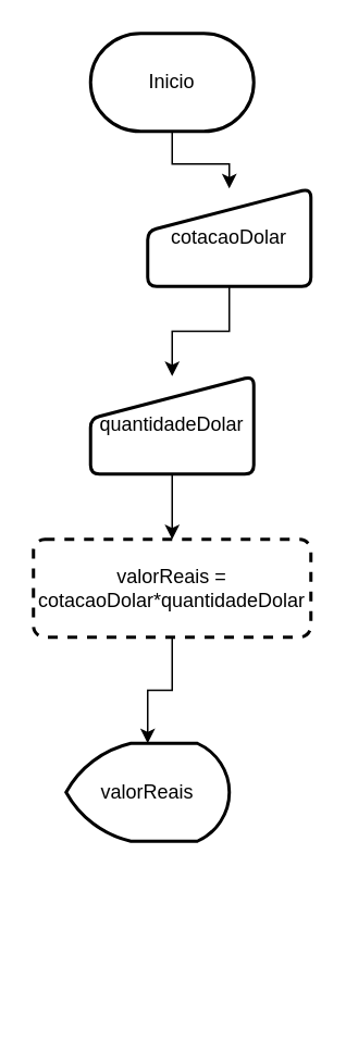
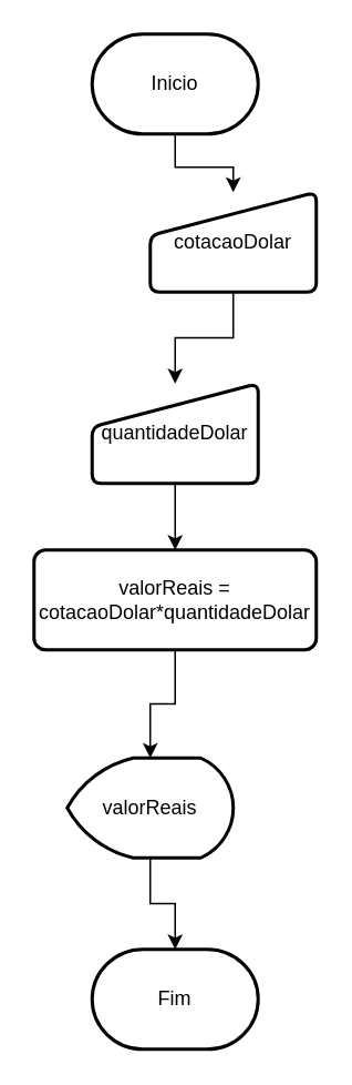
- <mxCell id="9" value="valorReais = cotacaoDolar*quantidadeDolar" style="rounded=1;whiteSpace=wrap;html=1;absoluteArcSize=1;arcSize=14;strokeWidth=2;dashed=1;" vertex="1" parent="1"><mxGeometry x="20" y="330" width="170" height="60" as="geometry" /></mxCell>
+ <mxCell id="9" value="valorReais = cotacaoDolar*quantidadeDolar" style="rounded=1;whiteSpace=wrap;html=1;absoluteArcSize=1;arcSize=14;strokeWidth=2;" vertex="1" parent="1"><mxGeometry x="20" y="330" width="170" height="60" as="geometry" /></mxCell>
+ <mxCell id="10" style="edgeStyle=orthogonalEdgeStyle;rounded=0;orthogonalLoop=1;jettySize=auto;html=1;" edge="1" parent="1" source="11" target="12"><mxGeometry relative="1" as="geometry" /></mxCell>
+ <mxCell id="12" value="Fim" style="strokeWidth=2;html=1;shape=mxgraph.flowchart.terminator;whiteSpace=wrap;" vertex="1" parent="1"><mxGeometry x="55" y="570" width="100" height="60" as="geometry" /></mxCell>
